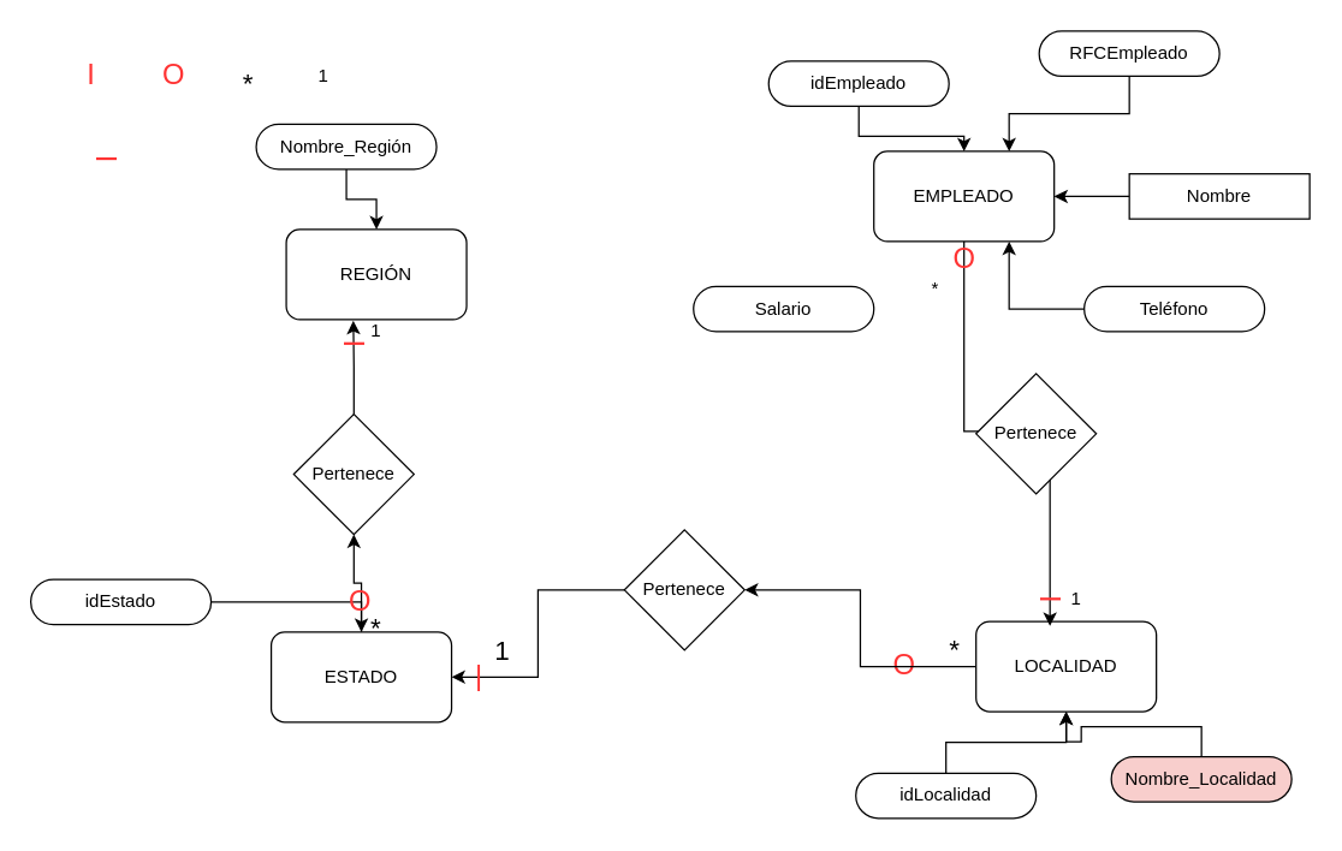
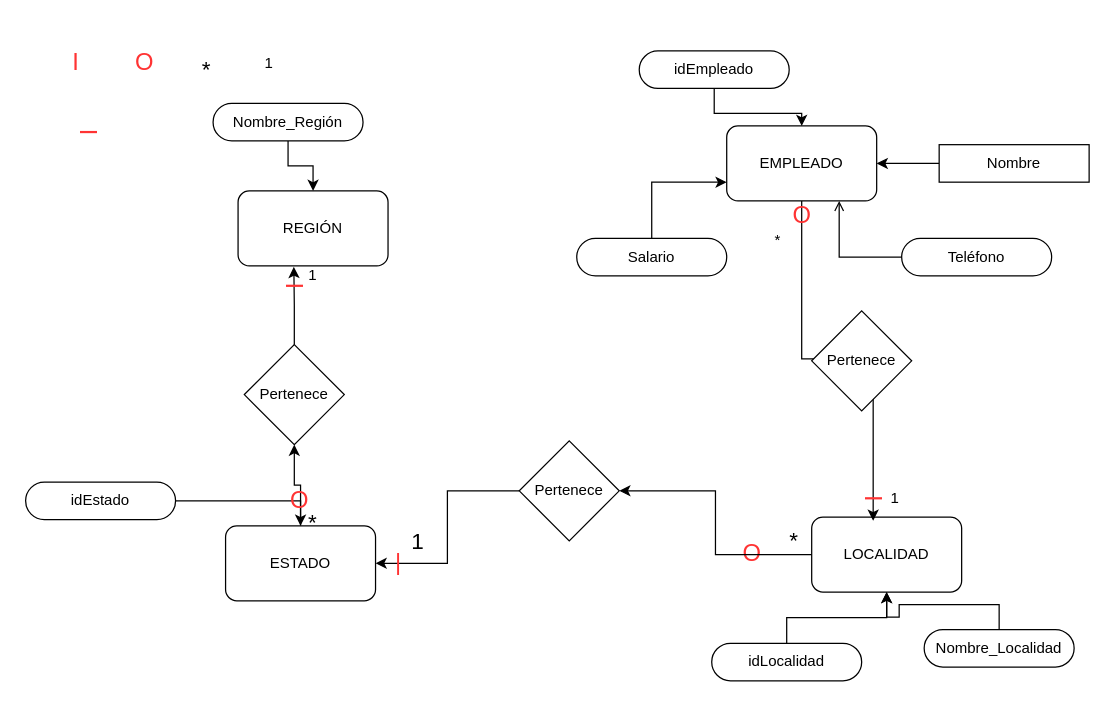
- <mxCell id="21" value="RFCEmpleado" style="rounded=1;whiteSpace=wrap;html=1;arcSize=50;" vertex="1" parent="1"><mxGeometry x="691" y="20" width="120" height="30" as="geometry" /></mxCell>
- <mxCell id="20" style="edgeStyle=orthogonalEdgeStyle;rounded=0;orthogonalLoop=1;jettySize=auto;html=1;entryX=0.75;entryY=0;entryDx=0;entryDy=0;" edge="1" parent="1" source="21" target="9"><mxGeometry relative="1" as="geometry" /></mxCell>
+ <mxCell id="26" style="edgeStyle=orthogonalEdgeStyle;rounded=0;orthogonalLoop=1;jettySize=auto;html=1;entryX=0;entryY=0.75;entryDx=0;entryDy=0;" edge="1" parent="1" source="27" target="9"><mxGeometry relative="1" as="geometry" /></mxCell>
- <mxCell id="24" style="edgeStyle=orthogonalEdgeStyle;rounded=0;orthogonalLoop=1;jettySize=auto;html=1;" edge="1" parent="1" source="25" target="9"><mxGeometry relative="1" as="geometry"><Array as="points"><mxPoint x="671" y="205" /></Array></mxGeometry></mxCell>
+ <mxCell id="24" style="edgeStyle=orthogonalEdgeStyle;rounded=0;orthogonalLoop=1;jettySize=auto;html=1;endArrow=open;" edge="1" parent="1" source="25" target="9"><mxGeometry relative="1" as="geometry"><Array as="points"><mxPoint x="671" y="205" /></Array></mxGeometry></mxCell>
- <mxCell id="17" value="Nombre_Localidad" style="rounded=1;whiteSpace=wrap;html=1;arcSize=50;fillColor=#f8cecc;" vertex="1" parent="1"><mxGeometry x="739" y="503" width="120" height="30" as="geometry" /></mxCell>
+ <mxCell id="17" value="Nombre_Localidad" style="rounded=1;whiteSpace=wrap;html=1;arcSize=50;" vertex="1" parent="1"><mxGeometry x="739" y="503" width="120" height="30" as="geometry" /></mxCell>
